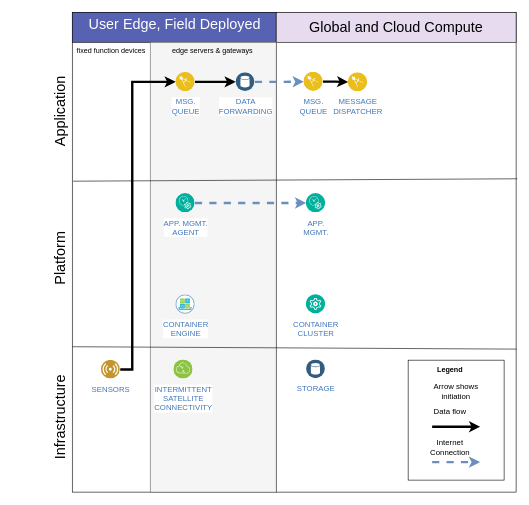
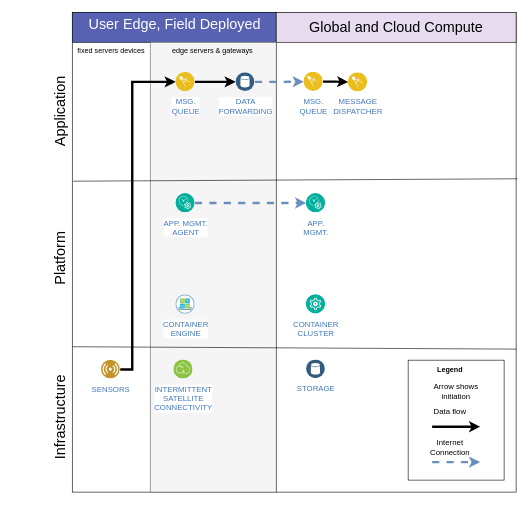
- <mxCell id="18" value="&lt;font style=&quot;font-size: 12px;&quot;&gt;fixed function devices&lt;br&gt;&lt;/font&gt;" style="text;strokeColor=none;align=center;fillColor=none;html=1;verticalAlign=middle;whiteSpace=wrap;rounded=0;" parent="1" vertex="1"><mxGeometry x="120" y="70" width="130" height="30" as="geometry" /></mxCell>
+ <mxCell id="18" value="&lt;font style=&quot;font-size: 12px;&quot;&gt;fixed servers devices&lt;br&gt;&lt;/font&gt;" style="text;strokeColor=none;align=center;fillColor=none;html=1;verticalAlign=middle;whiteSpace=wrap;rounded=0;" parent="1" vertex="1"><mxGeometry x="120" y="70" width="130" height="30" as="geometry" /></mxCell>
